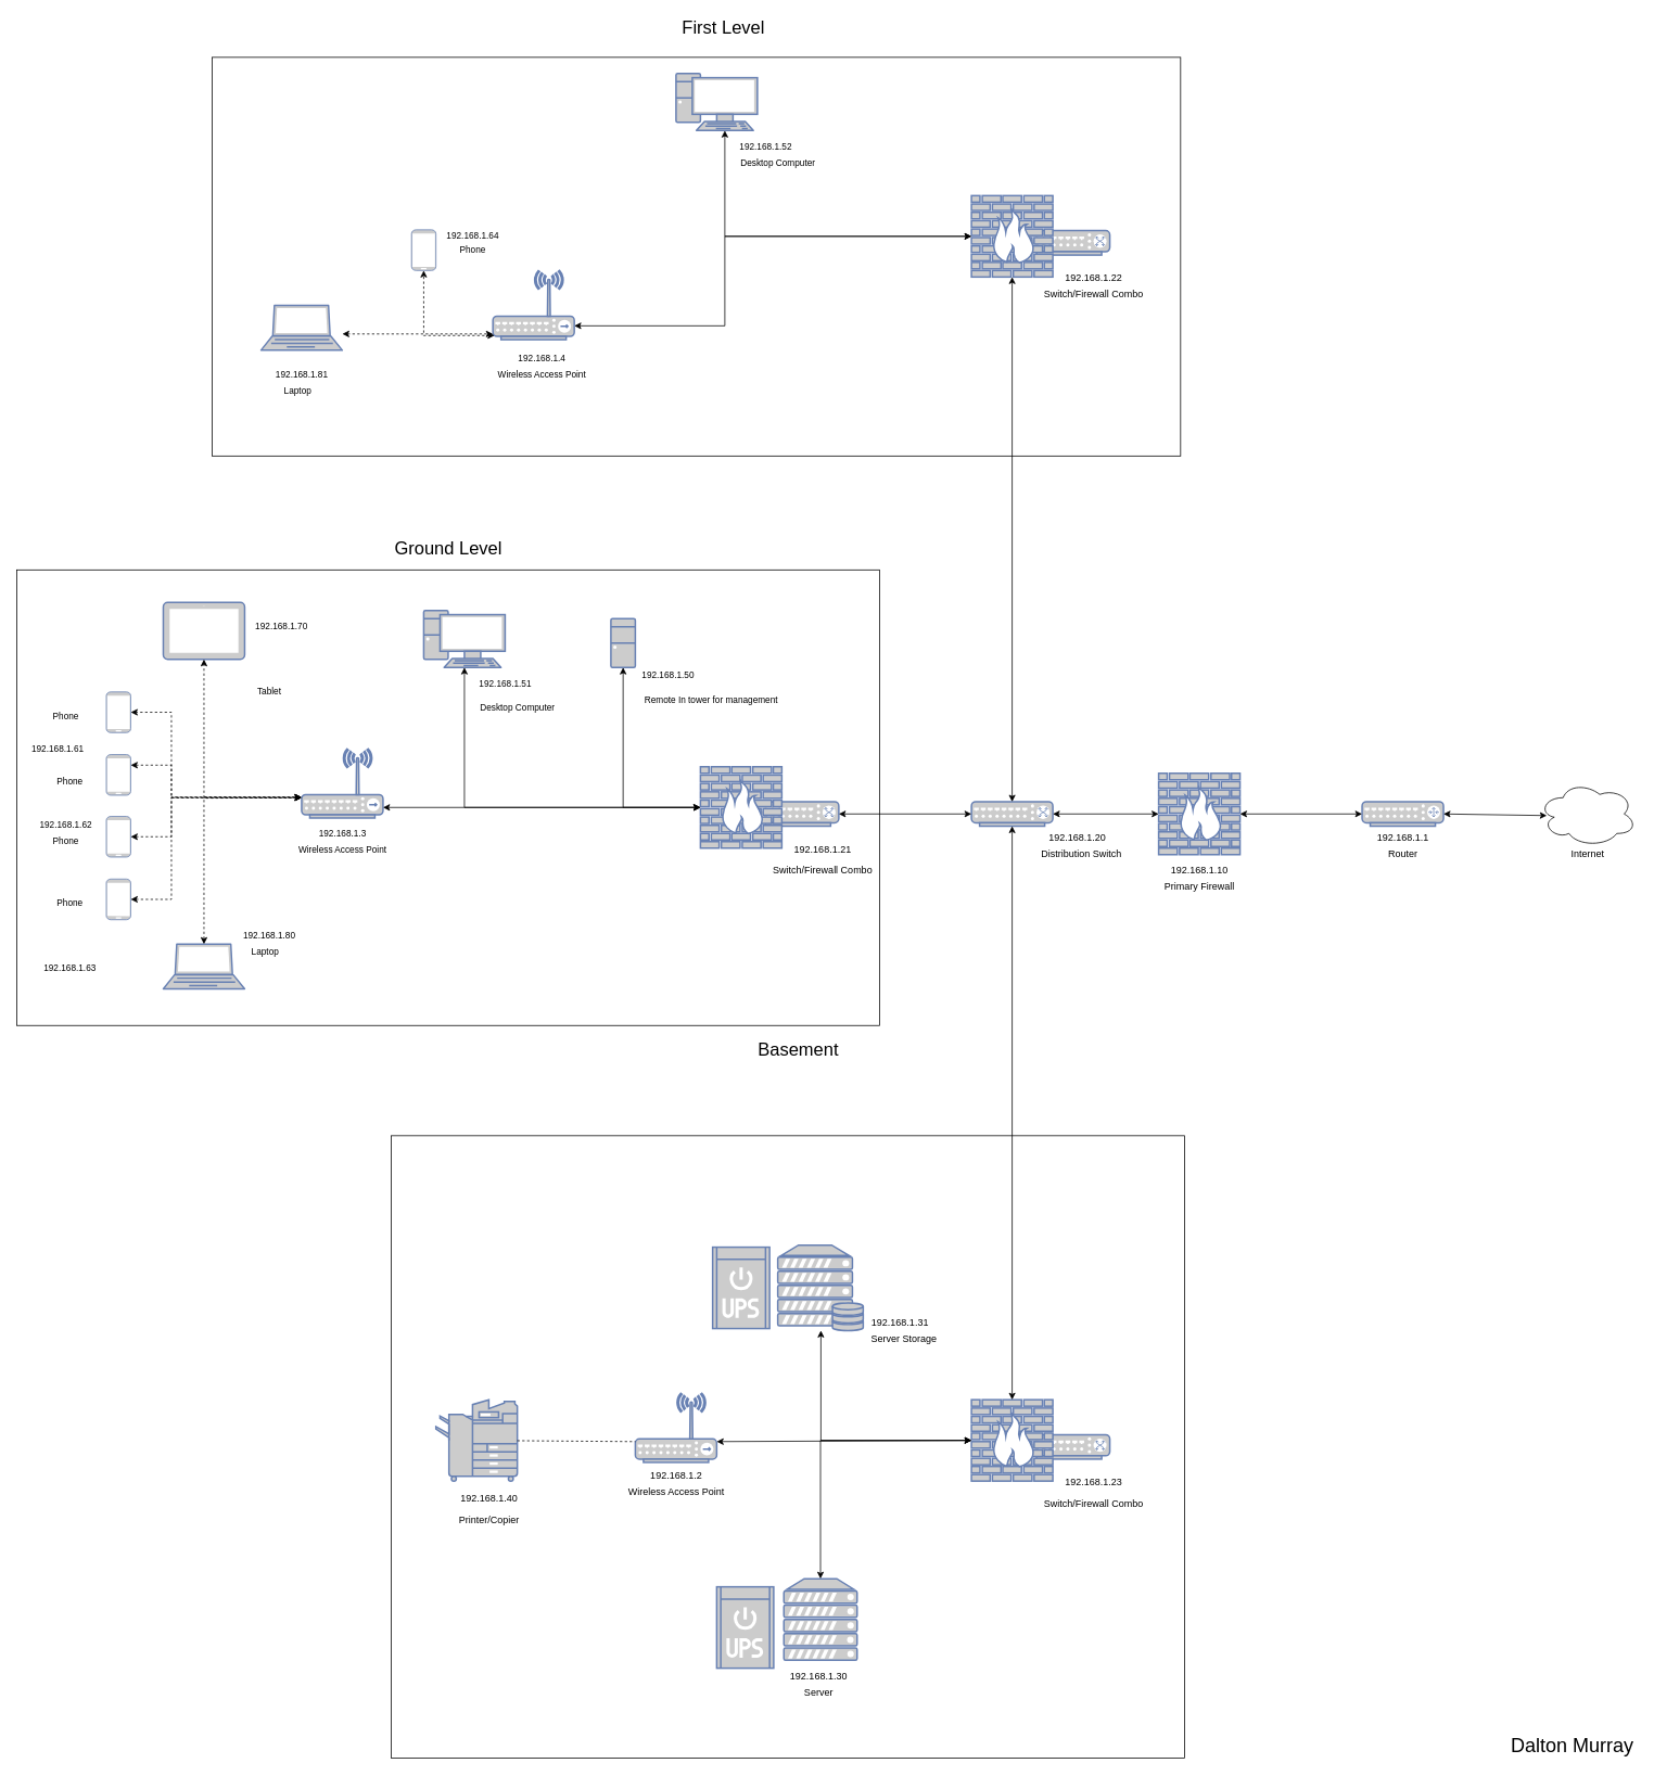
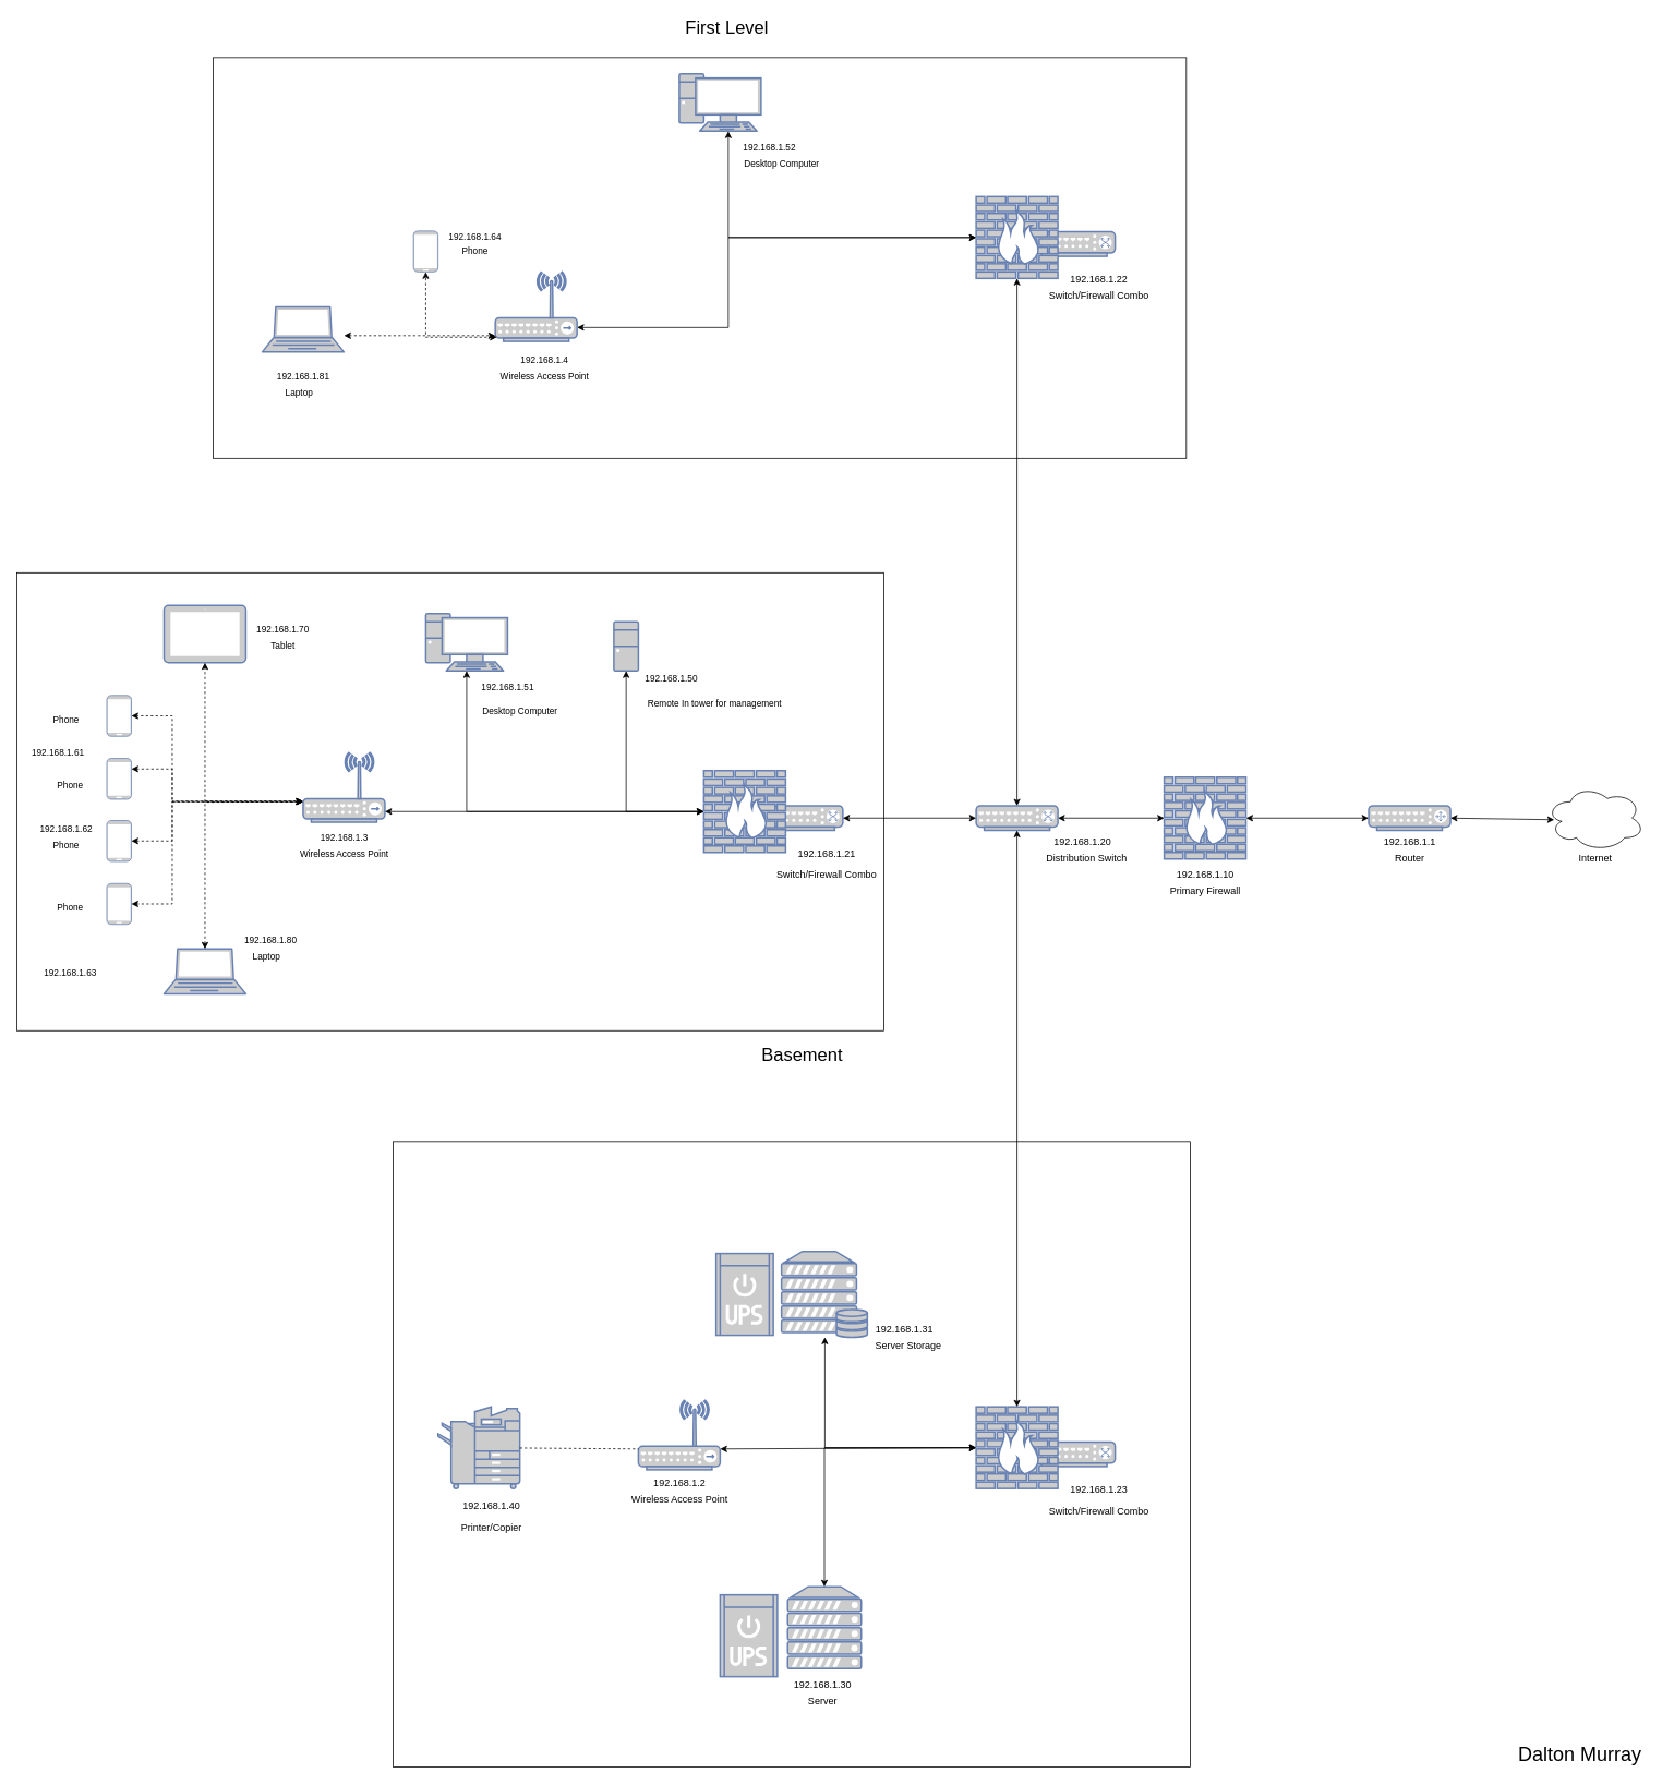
- <mxCell id="86" value="Ground Level" style="text;html=1;align=center;verticalAlign=middle;resizable=0;points=[];autosize=1;strokeColor=none;fillColor=none;fontSize=22;" vertex="1" parent="1"><mxGeometry x="475" y="660" width="150" height="30" as="geometry" /></mxCell>
- <mxCell id="83" value="Tablet" style="text;html=1;align=center;verticalAlign=middle;resizable=0;points=[];autosize=1;strokeColor=none;fillColor=none;fontSize=11;" vertex="1" parent="1"><mxGeometry x="310" y="840" width="40" height="20" as="geometry" /></mxCell>
+ <mxCell id="83" value="Tablet" style="text;html=1;align=center;verticalAlign=middle;resizable=0;points=[];autosize=1;strokeColor=none;fillColor=none;fontSize=11;" vertex="1" parent="1"><mxGeometry x="325" y="780" width="40" height="20" as="geometry" /></mxCell>
